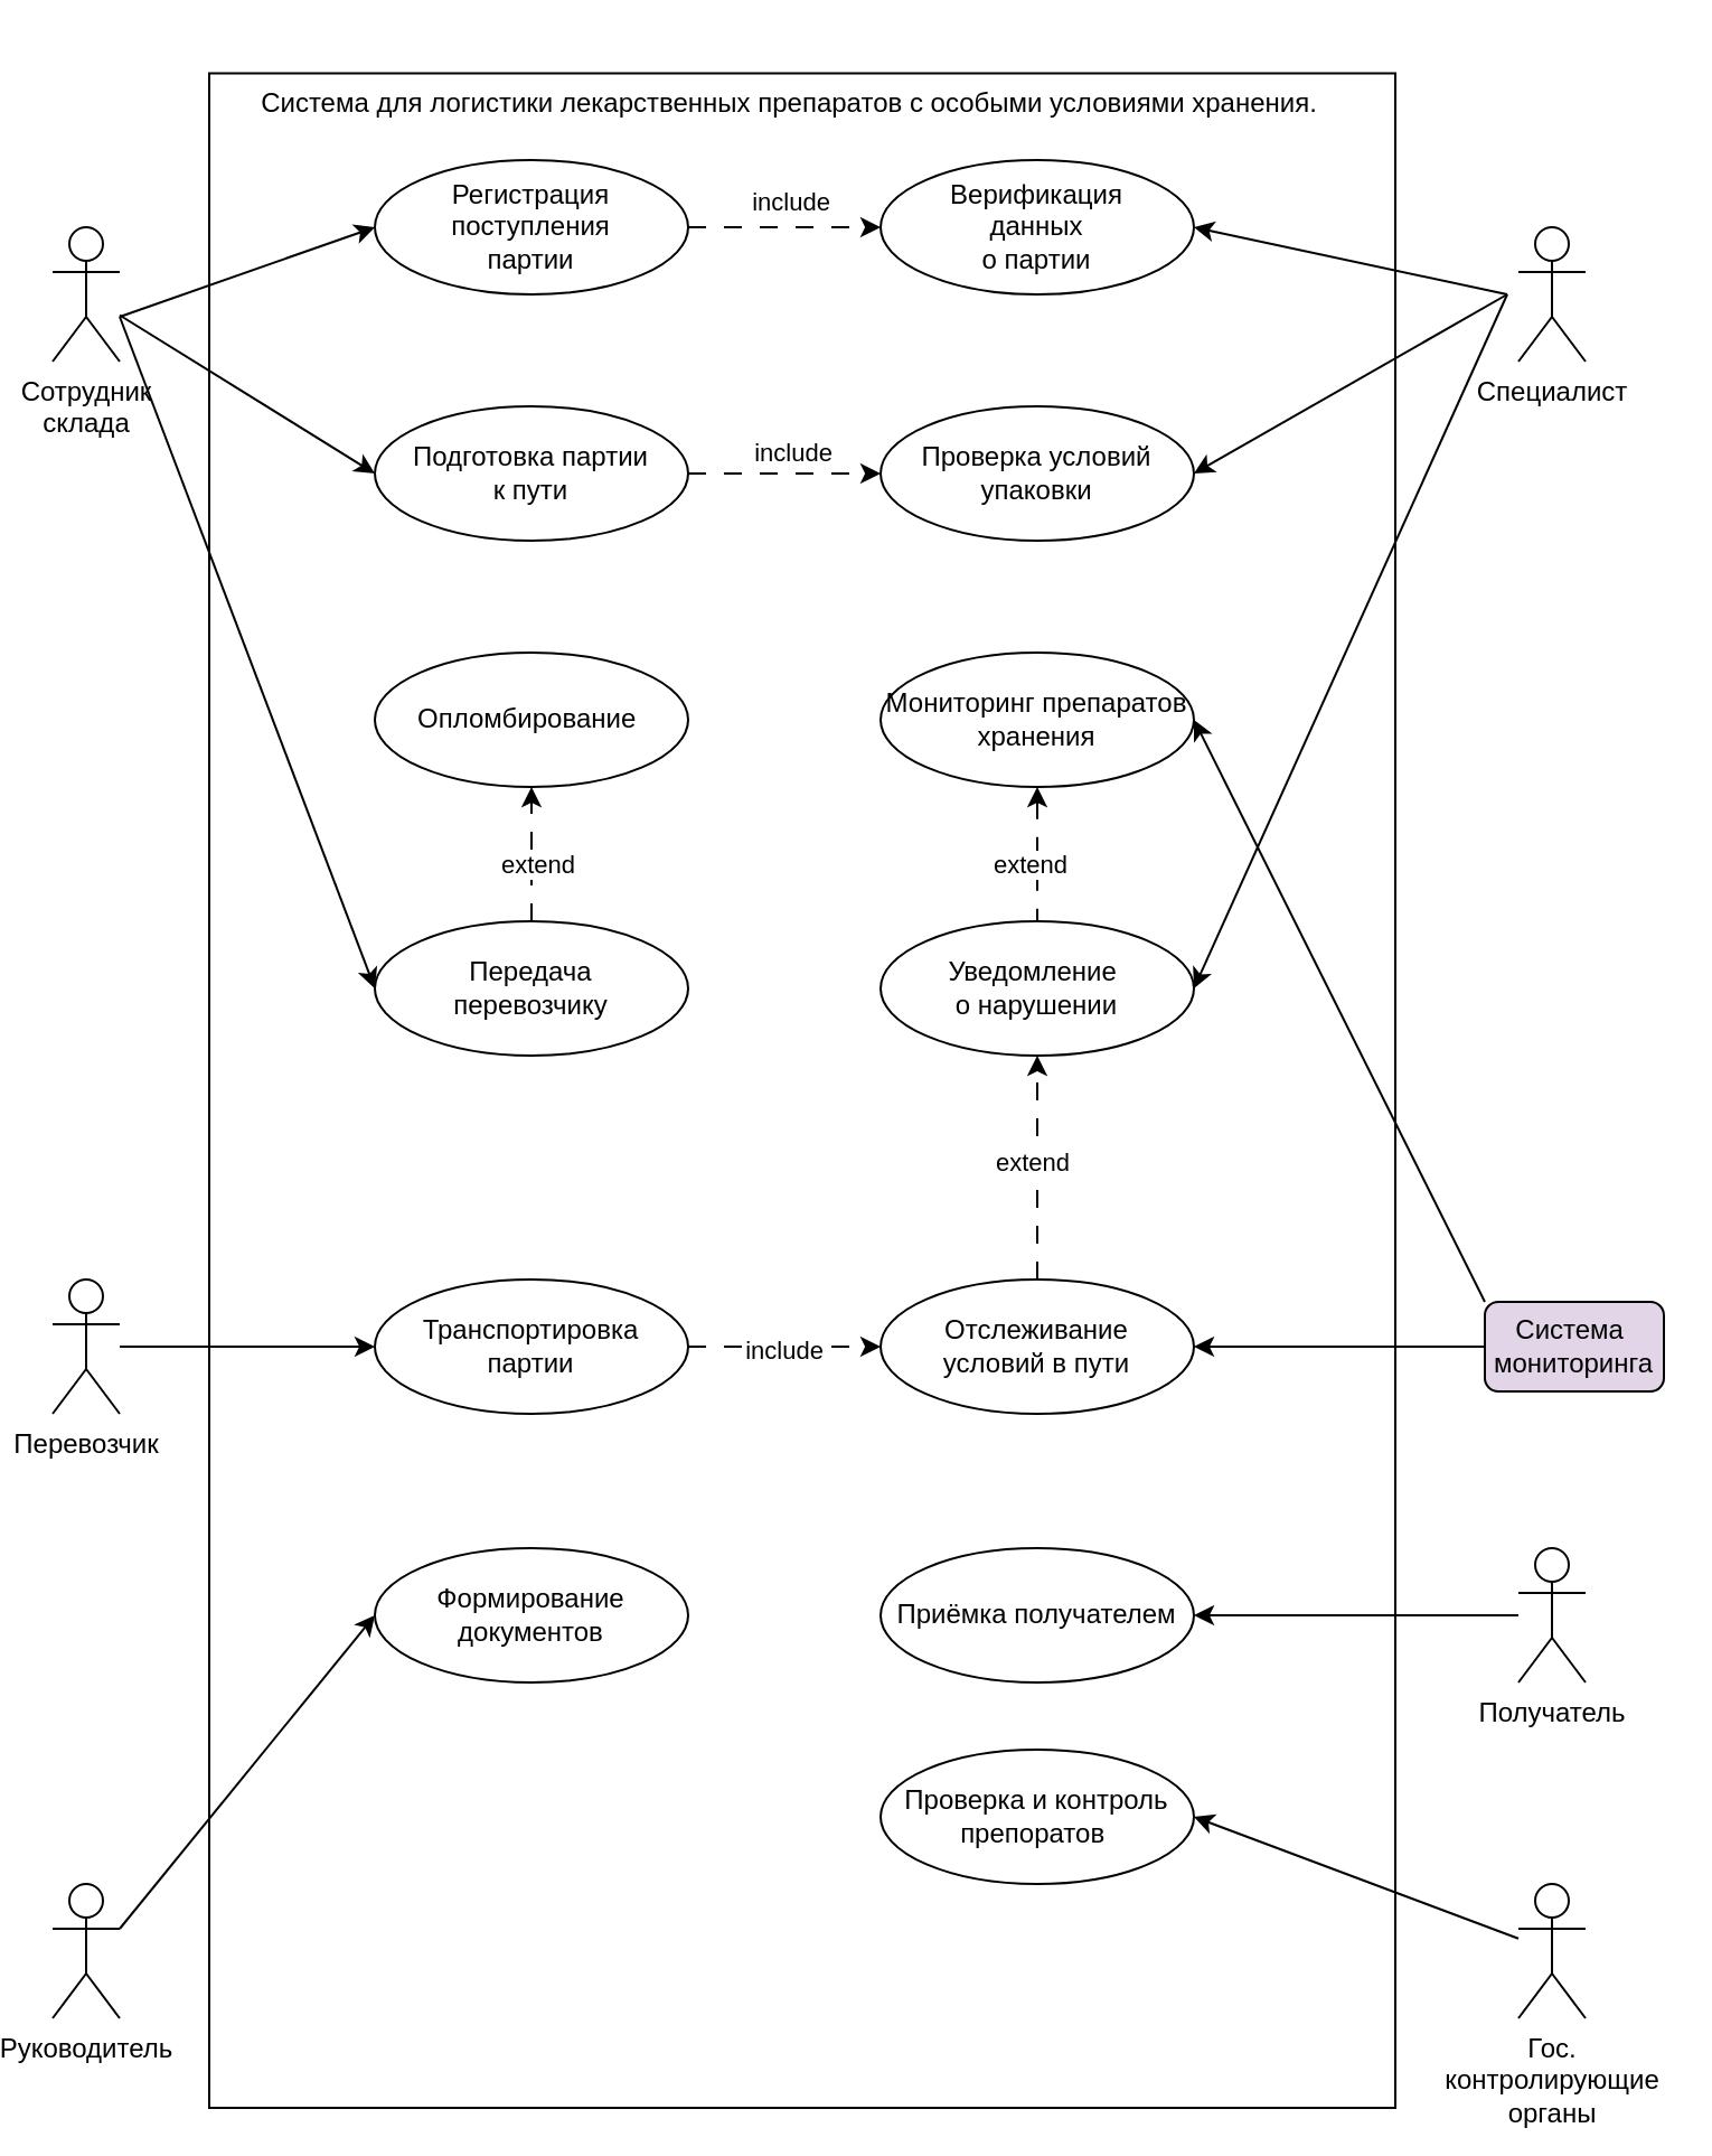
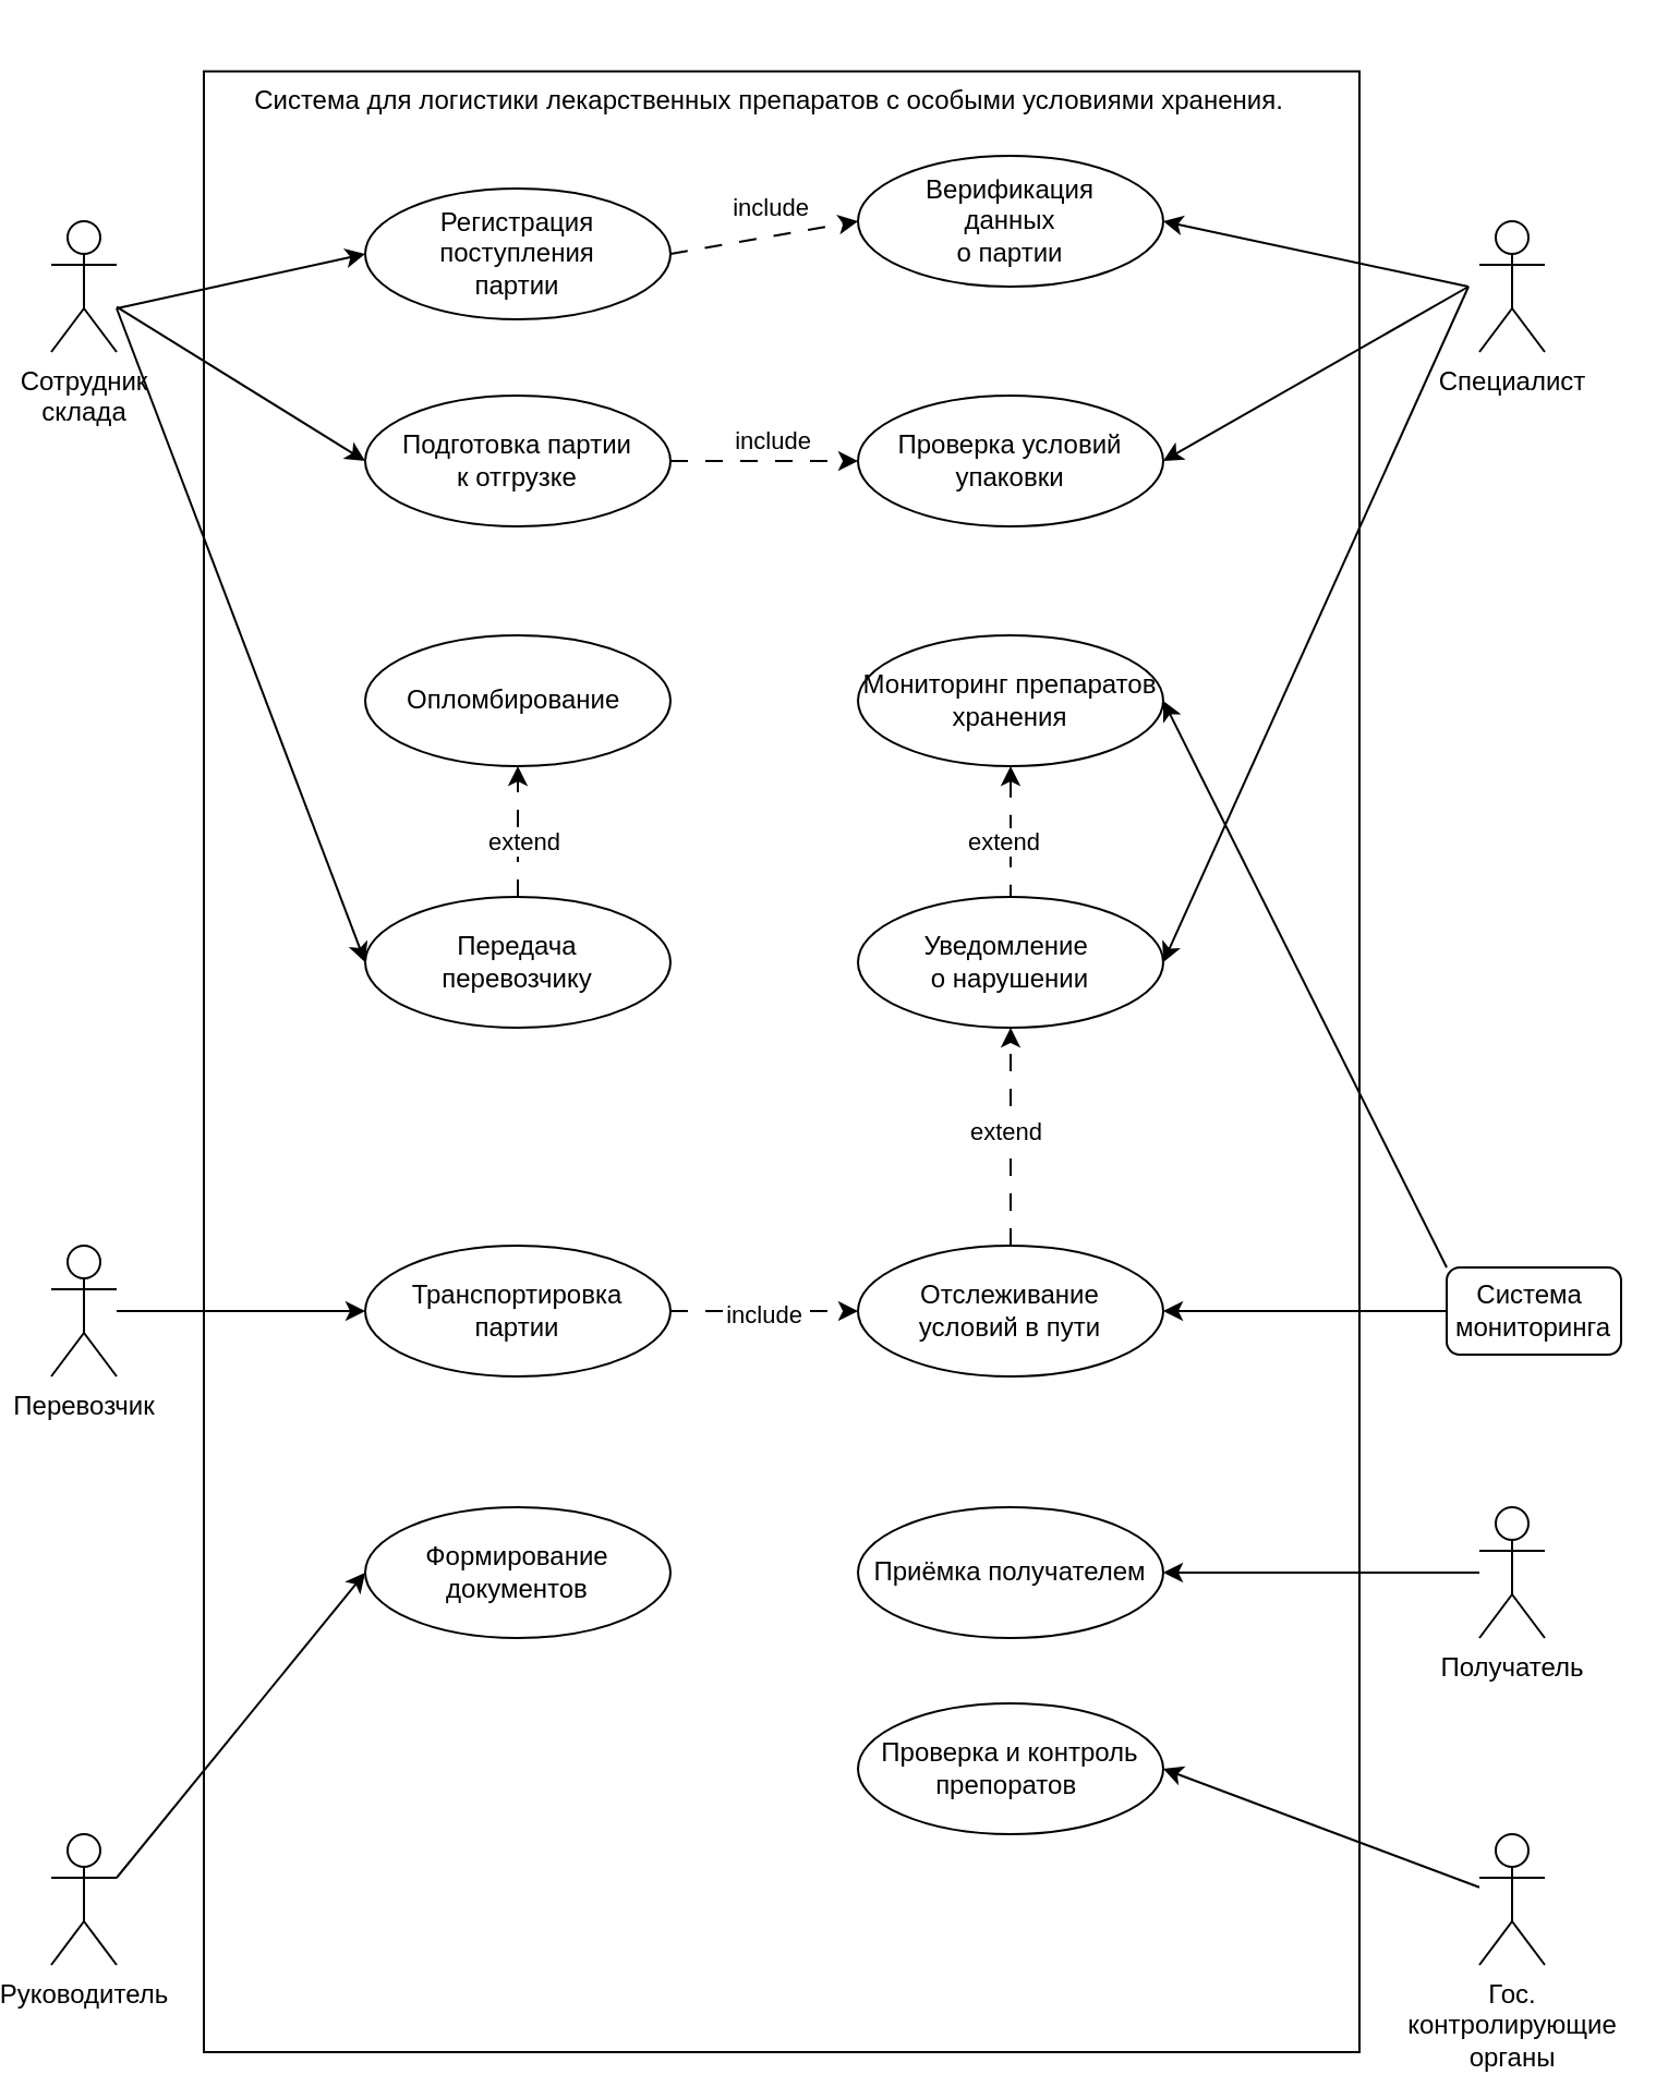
- <mxCell id="22" value="Регистрация&lt;div&gt;поступления&lt;/div&gt;&lt;div&gt;партии&lt;/div&gt;" style="ellipse;whiteSpace=wrap;html=1;container=0;" vertex="1" parent="1"><mxGeometry x="164" y="71" width="140" height="60" as="geometry" /></mxCell>
+ <mxCell id="22" value="Регистрация&lt;div&gt;поступления&lt;/div&gt;&lt;div&gt;партии&lt;/div&gt;" style="ellipse;whiteSpace=wrap;html=1;container=0;" vertex="1" parent="1"><mxGeometry x="164" y="86" width="140" height="60" as="geometry" /></mxCell>
- <mxCell id="27" value="Подготовка партии&lt;div&gt;к пути&lt;/div&gt;" style="ellipse;whiteSpace=wrap;html=1;container=0;" vertex="1" parent="1"><mxGeometry x="164" y="181" width="140" height="60" as="geometry" /></mxCell>
+ <mxCell id="27" value="Подготовка партии&lt;div&gt;к отгрузке&lt;/div&gt;" style="ellipse;whiteSpace=wrap;html=1;container=0;" vertex="1" parent="1"><mxGeometry x="164" y="181" width="140" height="60" as="geometry" /></mxCell>
- <mxCell id="39" value="Система&amp;nbsp;&lt;div&gt;мониторинга&lt;/div&gt;" style="rounded=1;whiteSpace=wrap;html=1;container=0;fillColor=#e1d5e7;" vertex="1" parent="1"><mxGeometry x="660" y="581" width="80" height="40" as="geometry" /></mxCell>
+ <mxCell id="39" value="Система&amp;nbsp;&lt;div&gt;мониторинга&lt;/div&gt;" style="rounded=1;whiteSpace=wrap;html=1;container=0;" vertex="1" parent="1"><mxGeometry x="660" y="581" width="80" height="40" as="geometry" /></mxCell>
